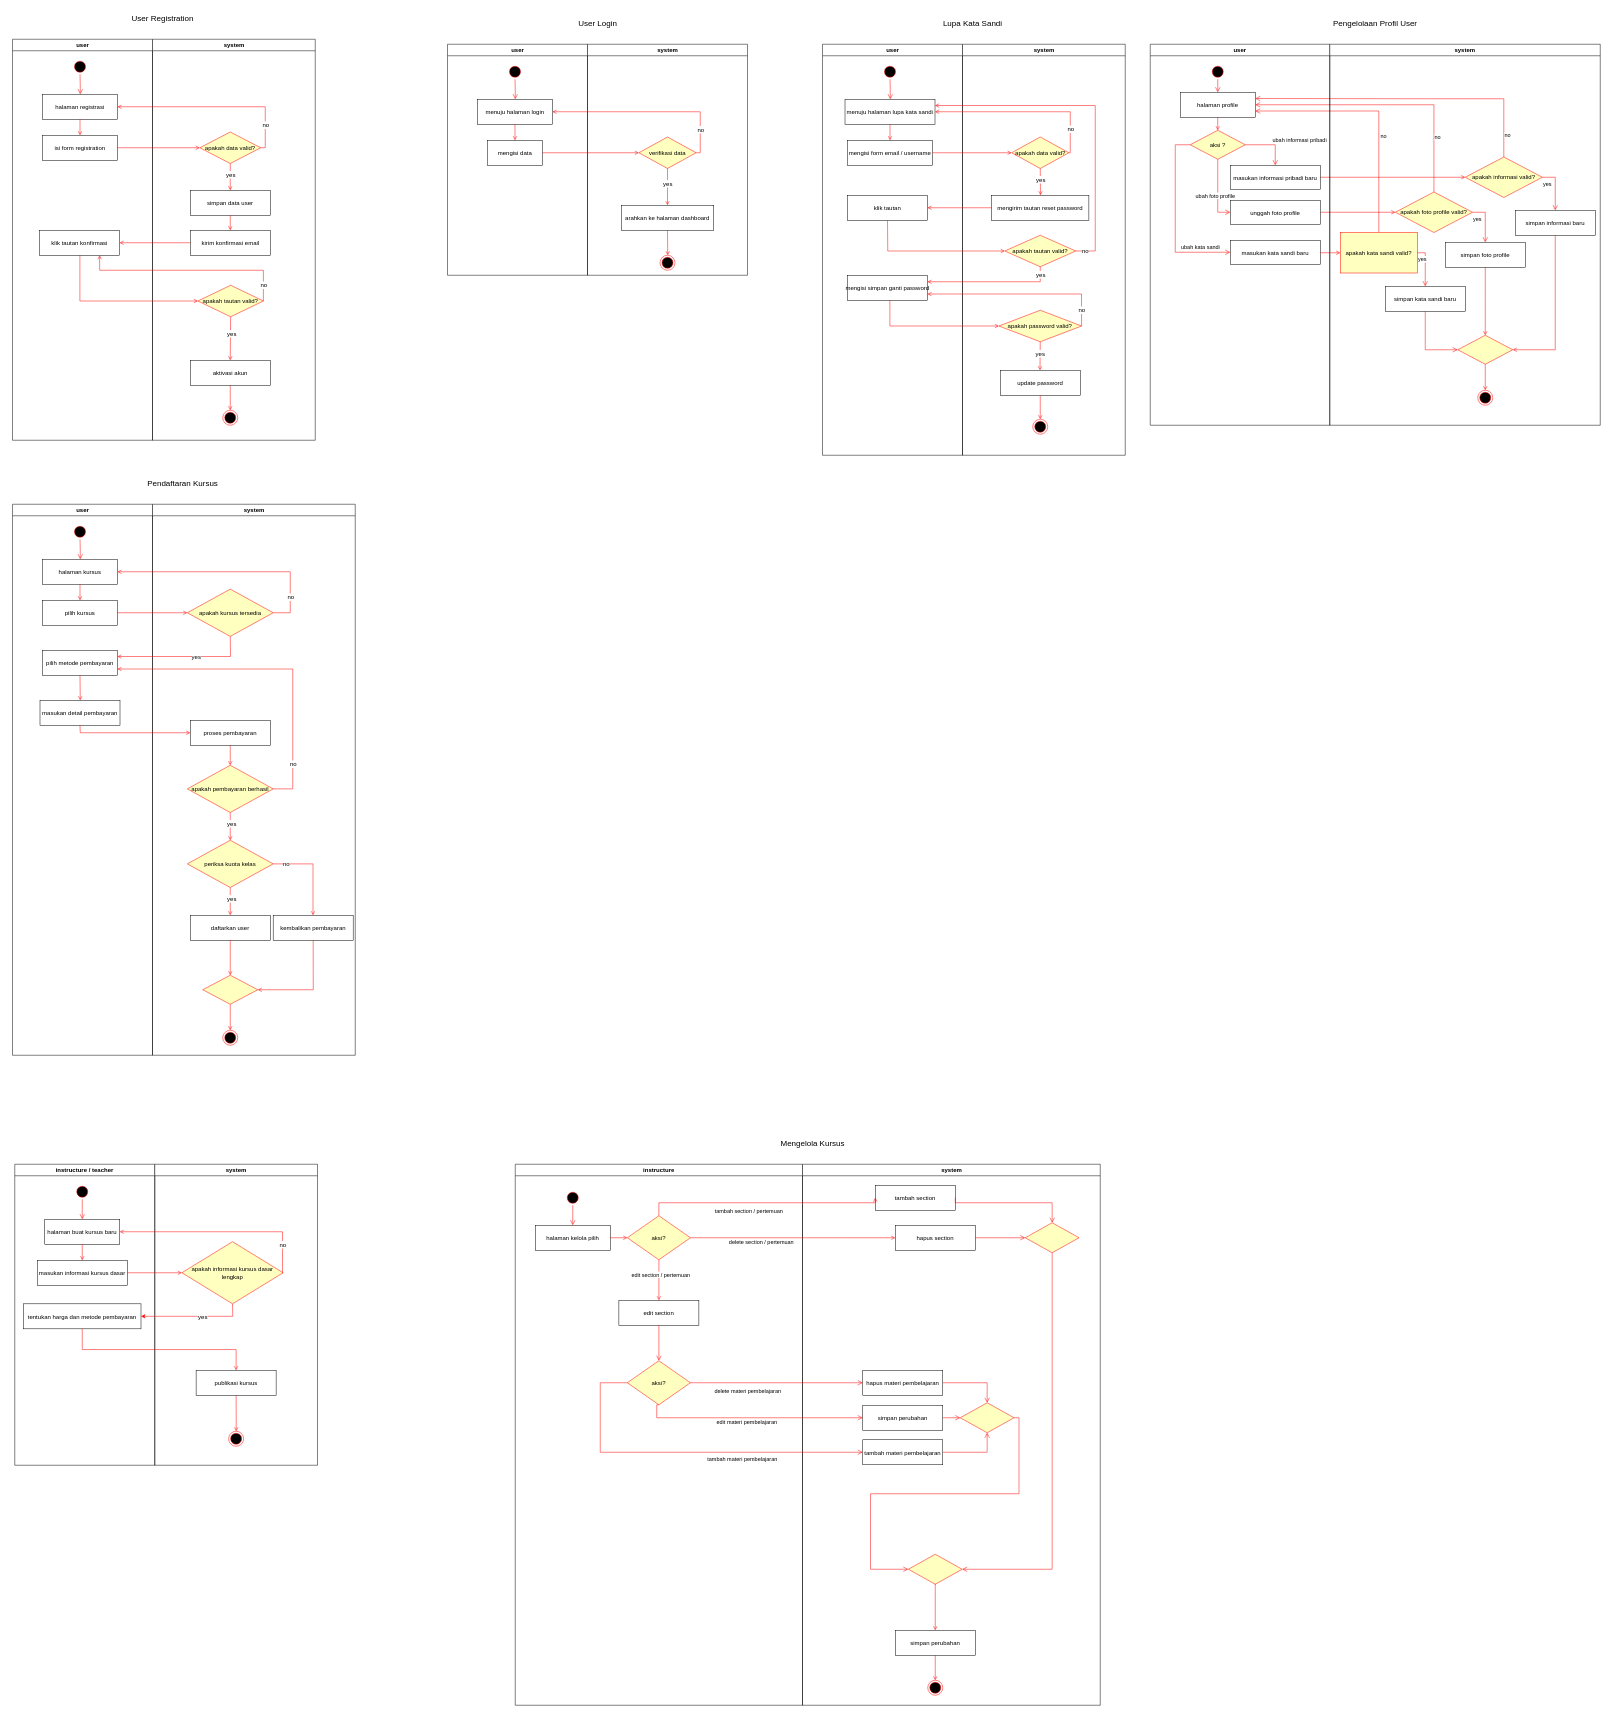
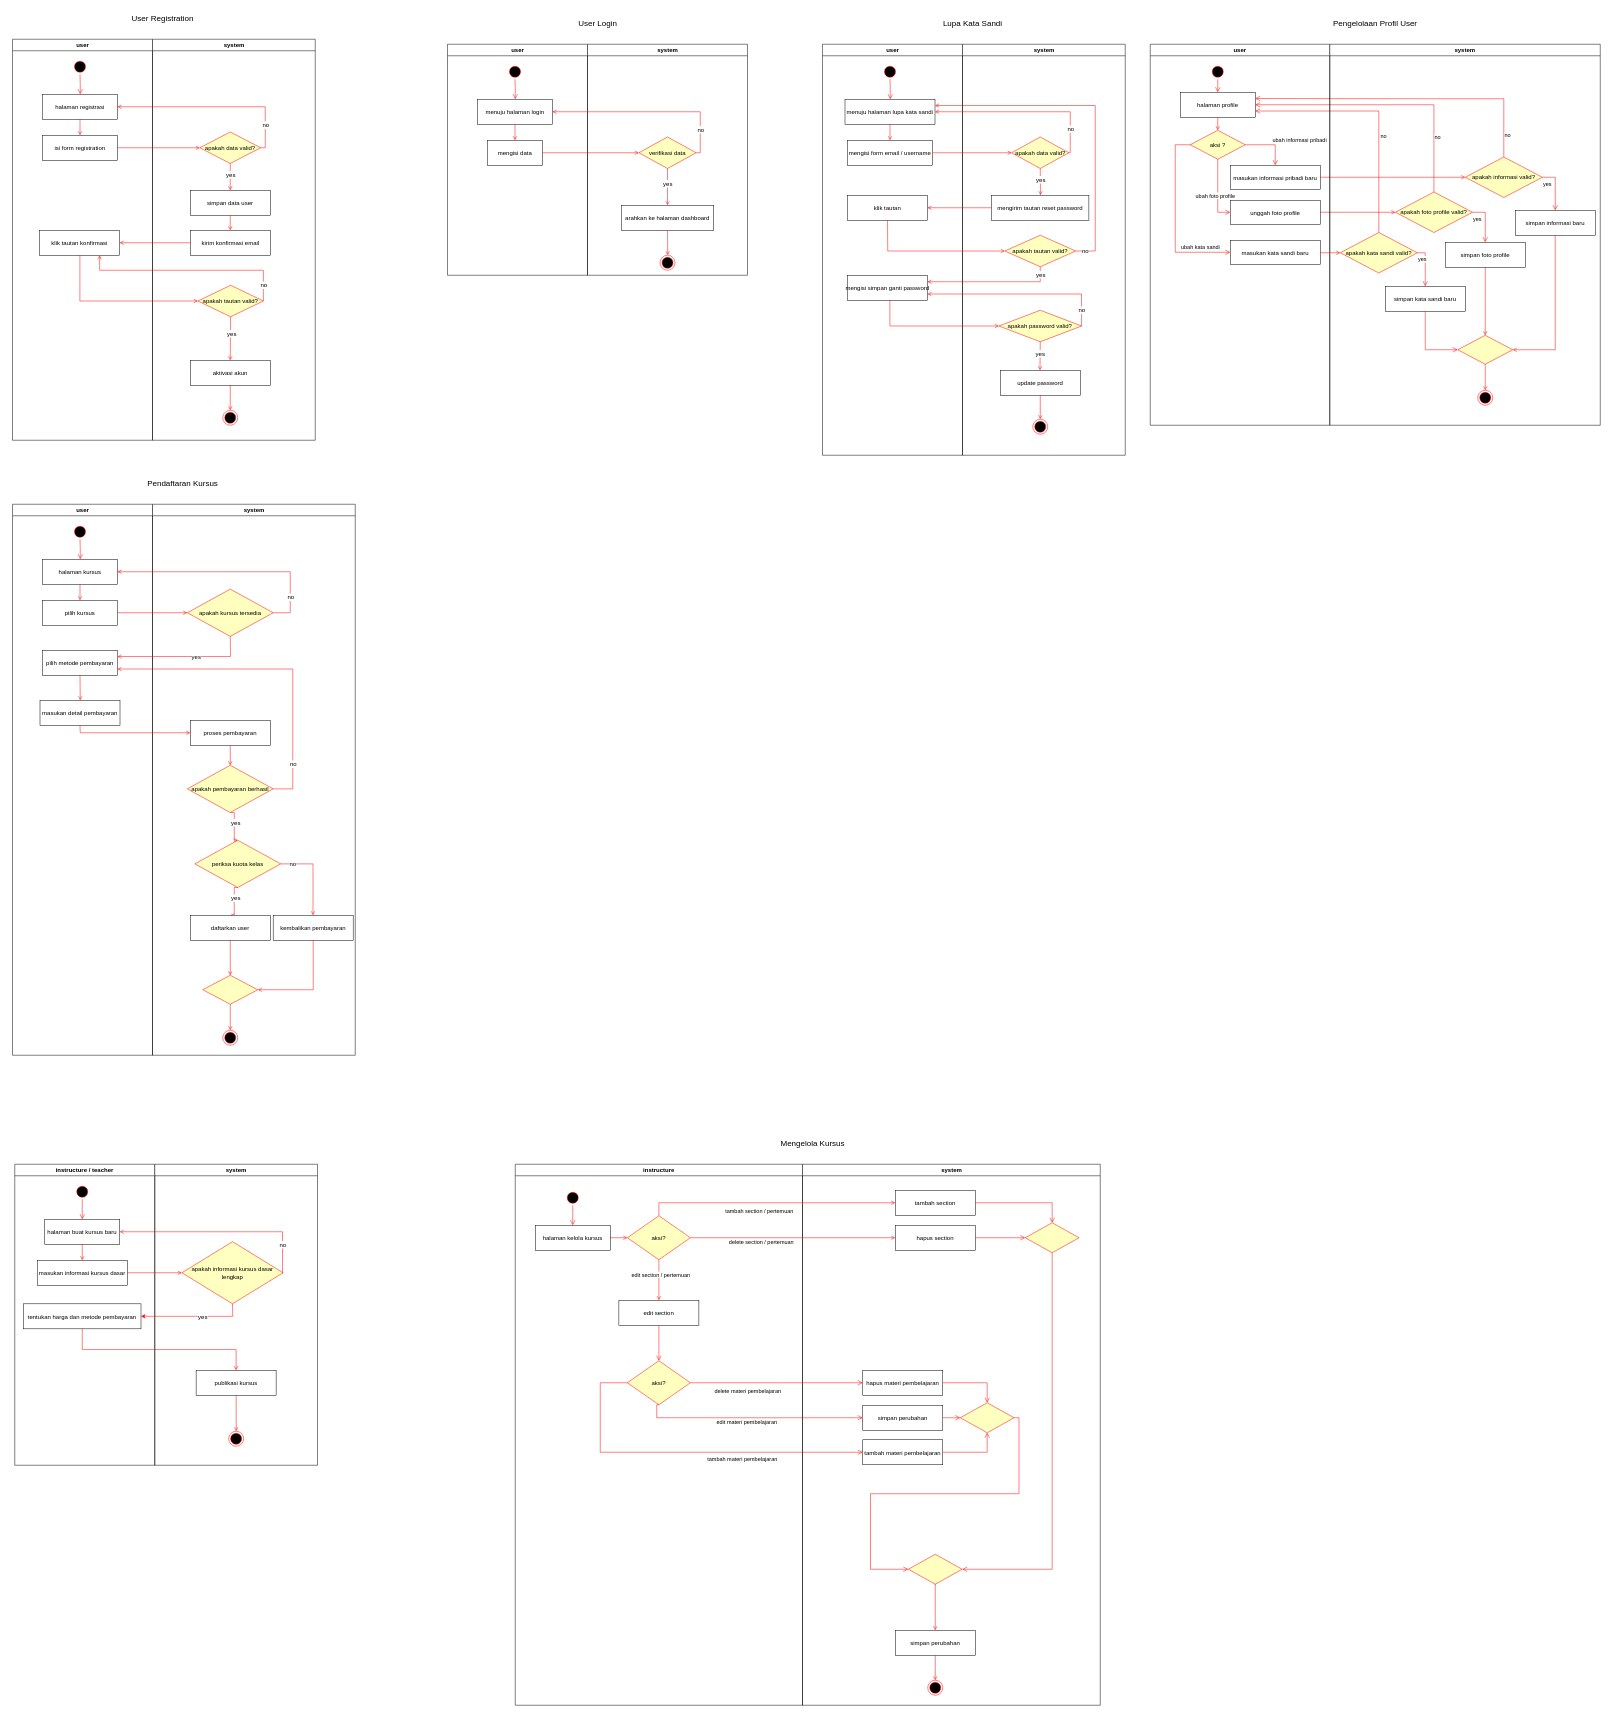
- <mxCell id="179" value="apakah kata sandi valid?" style="whiteSpace=wrap;html=1;fontColor=#000000;fillColor=#ffffc0;strokeColor=#ff0000;rounded=0;" parent="168" vertex="1"><mxGeometry x="21" y="376.5" width="154.25" height="81" as="geometry" /></mxCell>
+ <mxCell id="179" value="apakah kata sandi valid?" style="rhombus;whiteSpace=wrap;html=1;fontColor=#000000;fillColor=#ffffc0;strokeColor=#ff0000;" parent="168" vertex="1"><mxGeometry x="21" y="376.5" width="154.25" height="81" as="geometry" /></mxCell>
- <mxCell id="208" value="periksa kuota kelas" style="rhombus;whiteSpace=wrap;html=1;fontColor=#000000;fillColor=#ffffc0;strokeColor=#ff0000;" vertex="1" parent="197"><mxGeometry x="69.63" y="672" width="171.75" height="94.5" as="geometry" /></mxCell>
+ <mxCell id="208" value="periksa kuota kelas" style="rhombus;whiteSpace=wrap;html=1;fontColor=#000000;fillColor=#ffffc0;strokeColor=#ff0000;" vertex="1" parent="197"><mxGeometry x="84.63" y="672" width="171.75" height="94.5" as="geometry" /></mxCell>
- <mxCell id="124" value="tambah section" style="" vertex="1" parent="117"><mxGeometry x="145.5" y="42" width="160" height="50" as="geometry" /></mxCell>
+ <mxCell id="124" value="tambah section" style="" vertex="1" parent="117"><mxGeometry x="185.5" y="52" width="160" height="50" as="geometry" /></mxCell>
- <mxCell id="109" value="halaman kelola pilih" style="" vertex="1" parent="106"><mxGeometry x="40" y="122" width="150" height="50" as="geometry" /></mxCell>
+ <mxCell id="109" value="halaman kelola kursus" style="" vertex="1" parent="106"><mxGeometry x="40" y="122" width="150" height="50" as="geometry" /></mxCell>
